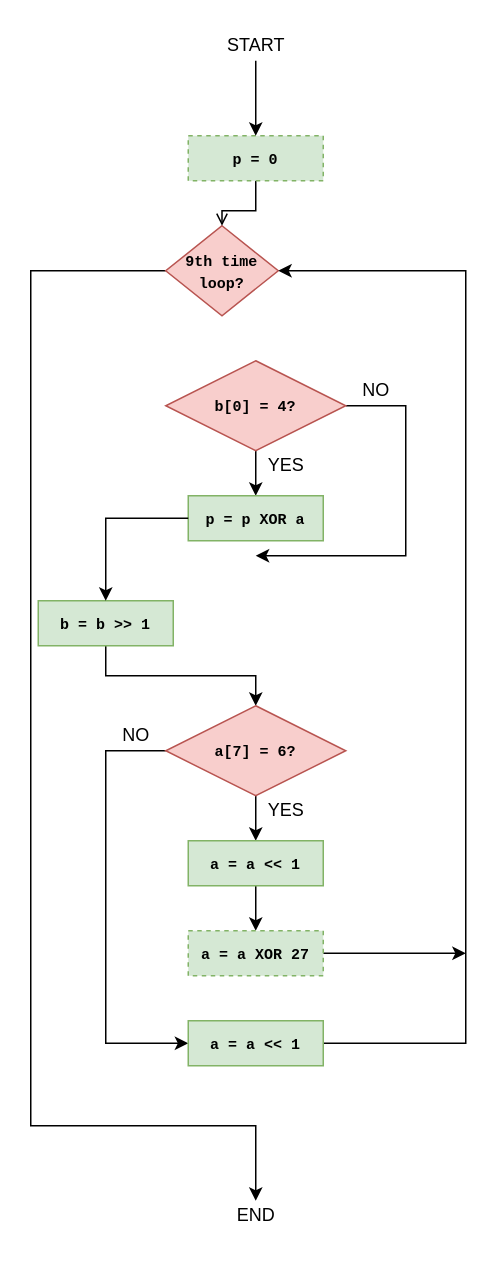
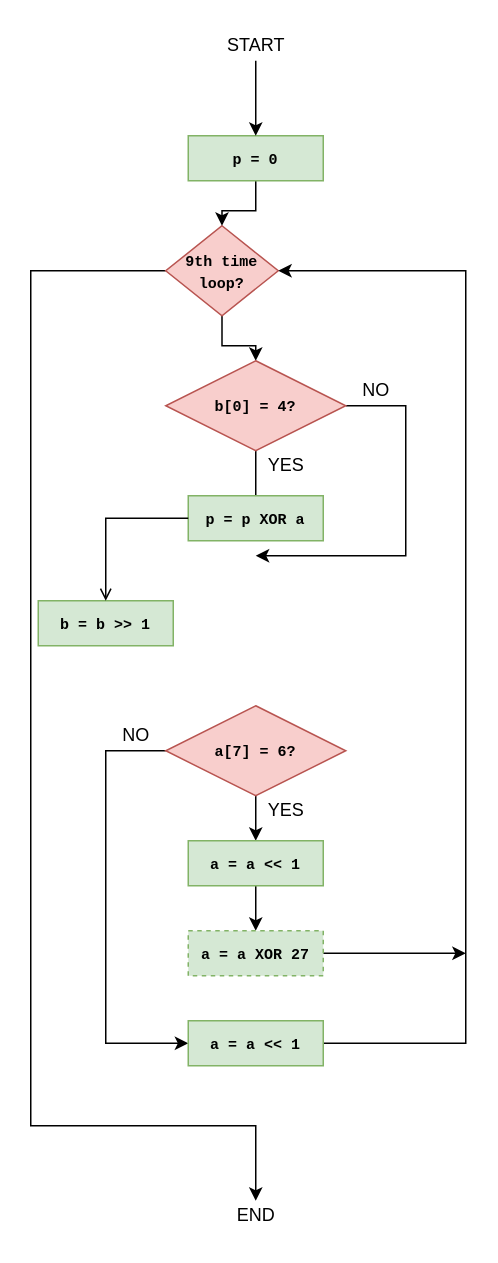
- <mxCell id="6" value="&lt;b&gt;&lt;font face=&quot;Courier New&quot; style=&quot;font-size: 10px&quot;&gt;p = 0&lt;/font&gt;&lt;/b&gt;" style="rounded=0;whiteSpace=wrap;html=1;fillColor=#d5e8d4;strokeColor=#82b366;dashed=1;" parent="1" vertex="1"><mxGeometry x="125" y="90" width="90" height="30" as="geometry" /></mxCell>
+ <mxCell id="6" value="&lt;b&gt;&lt;font face=&quot;Courier New&quot; style=&quot;font-size: 10px&quot;&gt;p = 0&lt;/font&gt;&lt;/b&gt;" style="rounded=0;whiteSpace=wrap;html=1;fillColor=#d5e8d4;strokeColor=#82b366;" parent="1" vertex="1"><mxGeometry x="125" y="90" width="90" height="30" as="geometry" /></mxCell>
- <mxCell id="5" value="" style="edgeStyle=orthogonalEdgeStyle;rounded=0;orthogonalLoop=1;jettySize=auto;html=1;endArrow=open;" parent="1" source="6" target="4" edge="1"><mxGeometry relative="1" as="geometry" /></mxCell>
+ <mxCell id="5" value="" style="edgeStyle=orthogonalEdgeStyle;rounded=0;orthogonalLoop=1;jettySize=auto;html=1;" parent="1" source="6" target="4" edge="1"><mxGeometry relative="1" as="geometry" /></mxCell>
+ <mxCell id="2" value="" style="edgeStyle=orthogonalEdgeStyle;rounded=0;orthogonalLoop=1;jettySize=auto;html=1;" parent="1" source="4" target="9" edge="1"><mxGeometry relative="1" as="geometry" /></mxCell>
- <mxCell id="7" value="" style="edgeStyle=orthogonalEdgeStyle;rounded=0;orthogonalLoop=1;jettySize=auto;html=1;" parent="1" source="9" target="11" edge="1"><mxGeometry relative="1" as="geometry" /></mxCell>
+ <mxCell id="7" value="" style="edgeStyle=orthogonalEdgeStyle;rounded=0;orthogonalLoop=1;jettySize=auto;html=1;endArrow=none;" parent="1" source="9" target="11" edge="1"><mxGeometry relative="1" as="geometry" /></mxCell>
- <mxCell id="29" value="" style="edgeStyle=orthogonalEdgeStyle;rounded=0;orthogonalLoop=1;jettySize=auto;html=1;" edge="1" parent="1" source="11" target="28"><mxGeometry relative="1" as="geometry"><mxPoint x="170" y="360" as="sourcePoint" /><mxPoint x="170" y="470" as="targetPoint" /></mxGeometry></mxCell>
+ <mxCell id="29" value="" style="edgeStyle=orthogonalEdgeStyle;rounded=0;orthogonalLoop=1;jettySize=auto;html=1;endArrow=open;" edge="1" parent="1" source="11" target="28"><mxGeometry relative="1" as="geometry"><mxPoint x="170" y="360" as="sourcePoint" /><mxPoint x="170" y="470" as="targetPoint" /></mxGeometry></mxCell>
- <mxCell id="10" value="" style="edgeStyle=orthogonalEdgeStyle;rounded=0;orthogonalLoop=1;jettySize=auto;html=1;" parent="1" source="28" target="14" edge="1"><mxGeometry relative="1" as="geometry" /></mxCell>
